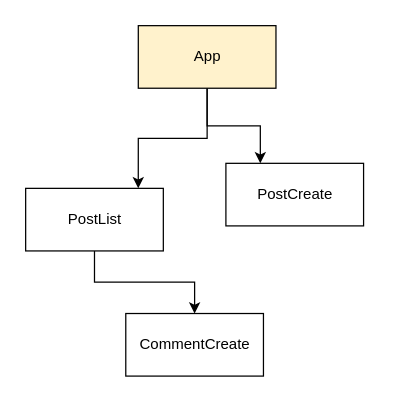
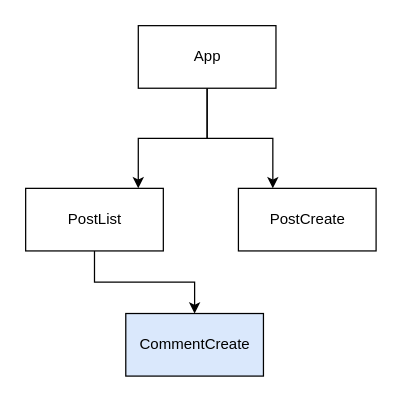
- <mxCell id="4" value="App" style="html=1;fillColor=#fff2cc;" vertex="1" parent="1"><mxGeometry x="110" y="20" width="110" height="50" as="geometry" /></mxCell>
+ <mxCell id="4" value="App" style="html=1;" vertex="1" parent="1"><mxGeometry x="110" y="20" width="110" height="50" as="geometry" /></mxCell>
- <mxCell id="7" value="PostCreate" style="html=1;" vertex="1" parent="1"><mxGeometry x="180" y="130" width="110" height="50" as="geometry" /></mxCell>
+ <mxCell id="7" value="PostCreate" style="html=1;" vertex="1" parent="1"><mxGeometry x="190" y="150" width="110" height="50" as="geometry" /></mxCell>
- <mxCell id="8" value="CommentCreate" style="html=1;" vertex="1" parent="1"><mxGeometry x="100" y="250" width="110" height="50" as="geometry" /></mxCell>
+ <mxCell id="8" value="CommentCreate" style="html=1;fillColor=#dae8fc;" vertex="1" parent="1"><mxGeometry x="100" y="250" width="110" height="50" as="geometry" /></mxCell>
